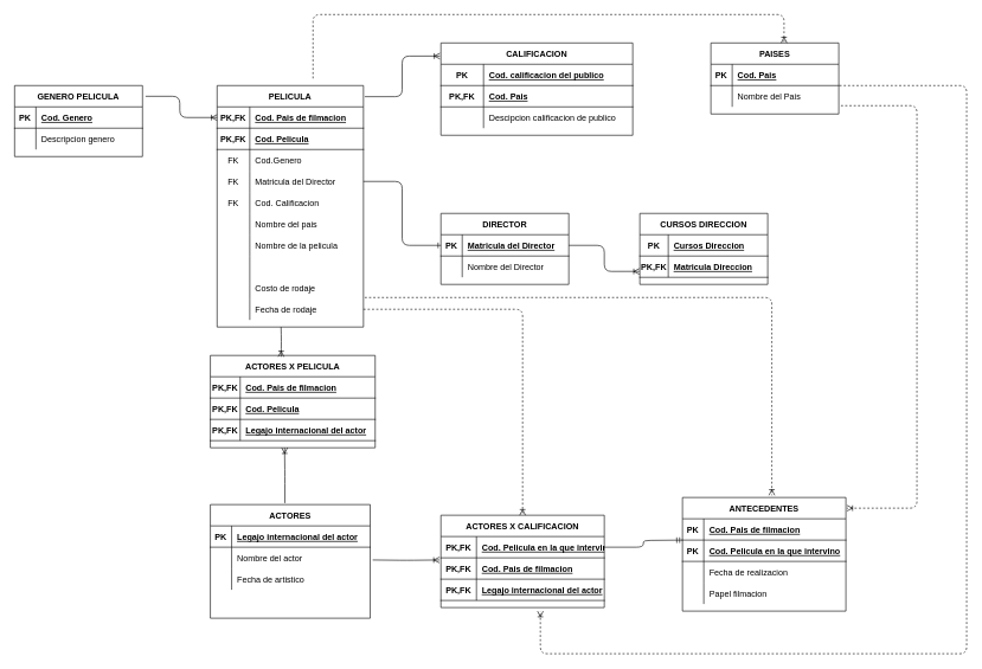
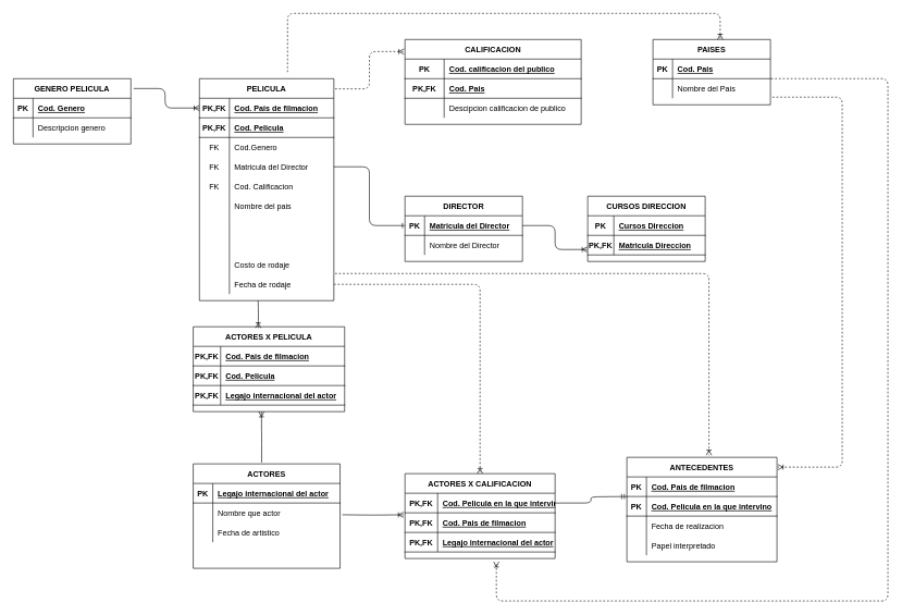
- <mxCell id="96" value="" style="endArrow=ERoneToMany;html=1;endFill=0;exitX=1.009;exitY=0.046;exitDx=0;exitDy=0;exitPerimeter=0;entryX=-0.005;entryY=0.142;entryDx=0;entryDy=0;entryPerimeter=0;edgeStyle=orthogonalEdgeStyle;" parent="1" edge="1" target="97" source="2"><mxGeometry width="50" height="50" relative="1" as="geometry"><mxPoint x="524" y="150" as="sourcePoint" /><mxPoint x="580" y="130" as="targetPoint" /></mxGeometry></mxCell>
+ <mxCell id="96" value="" style="endArrow=ERoneToMany;html=1;endFill=0;exitX=1.009;exitY=0.046;exitDx=0;exitDy=0;exitPerimeter=0;entryX=-0.005;entryY=0.142;entryDx=0;entryDy=0;entryPerimeter=0;edgeStyle=orthogonalEdgeStyle;dashed=1;" parent="1" edge="1" target="97" source="2"><mxGeometry width="50" height="50" relative="1" as="geometry"><mxPoint x="524" y="150" as="sourcePoint" /><mxPoint x="580" y="130" as="targetPoint" /></mxGeometry></mxCell>
- <mxCell id="23" value="Nombre de la pelicula" style="shape=partialRectangle;connectable=0;fillColor=none;top=0;left=0;bottom=0;right=0;align=left;spacingLeft=6;overflow=hidden;" parent="21" vertex="1"><mxGeometry x="46" width="160" height="30" as="geometry" /></mxCell>
- <mxCell id="54" value="Nombre del actor" style="shape=partialRectangle;connectable=0;fillColor=none;top=0;left=0;bottom=0;right=0;align=left;spacingLeft=6;overflow=hidden;" parent="52" vertex="1"><mxGeometry x="30" width="195" height="30" as="geometry" /></mxCell>
+ <mxCell id="54" value="Nombre que actor" style="shape=partialRectangle;connectable=0;fillColor=none;top=0;left=0;bottom=0;right=0;align=left;spacingLeft=6;overflow=hidden;" parent="52" vertex="1"><mxGeometry x="30" width="195" height="30" as="geometry" /></mxCell>
- <mxCell id="95" value="Papel filmacion" style="shape=partialRectangle;connectable=0;fillColor=none;top=0;left=0;bottom=0;right=0;align=left;spacingLeft=6;overflow=hidden;" parent="93" vertex="1"><mxGeometry x="30" width="200" height="30" as="geometry" /></mxCell>
+ <mxCell id="95" value="Papel interpretado" style="shape=partialRectangle;connectable=0;fillColor=none;top=0;left=0;bottom=0;right=0;align=left;spacingLeft=6;overflow=hidden;" parent="93" vertex="1"><mxGeometry x="30" width="200" height="30" as="geometry" /></mxCell>
